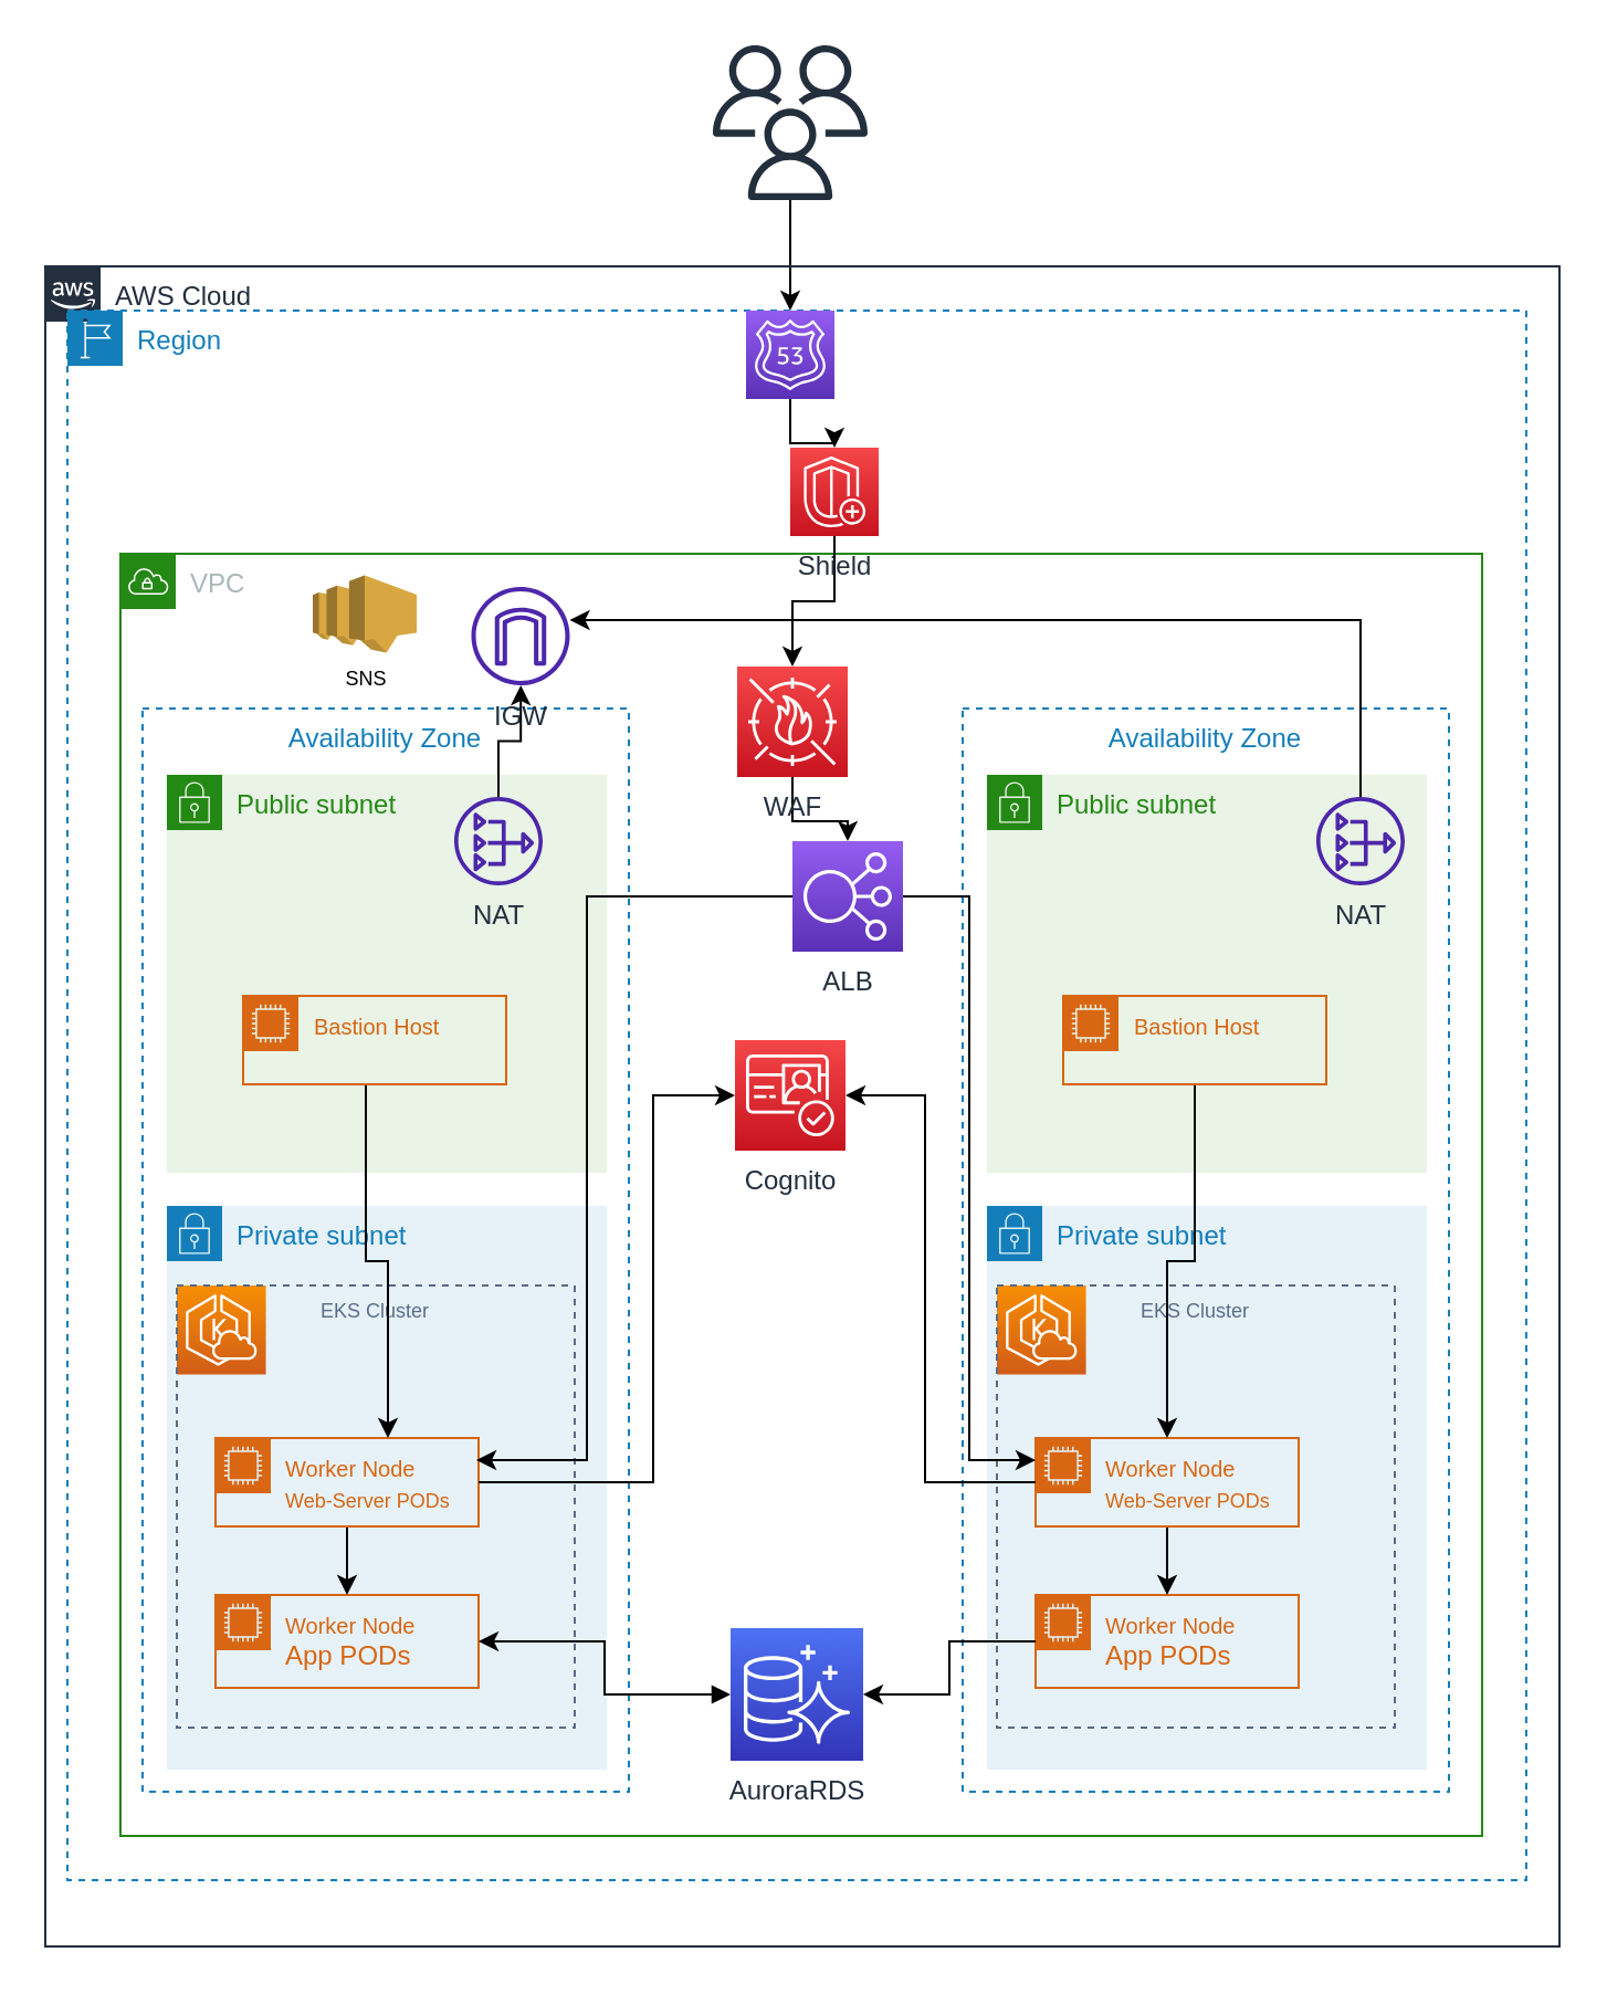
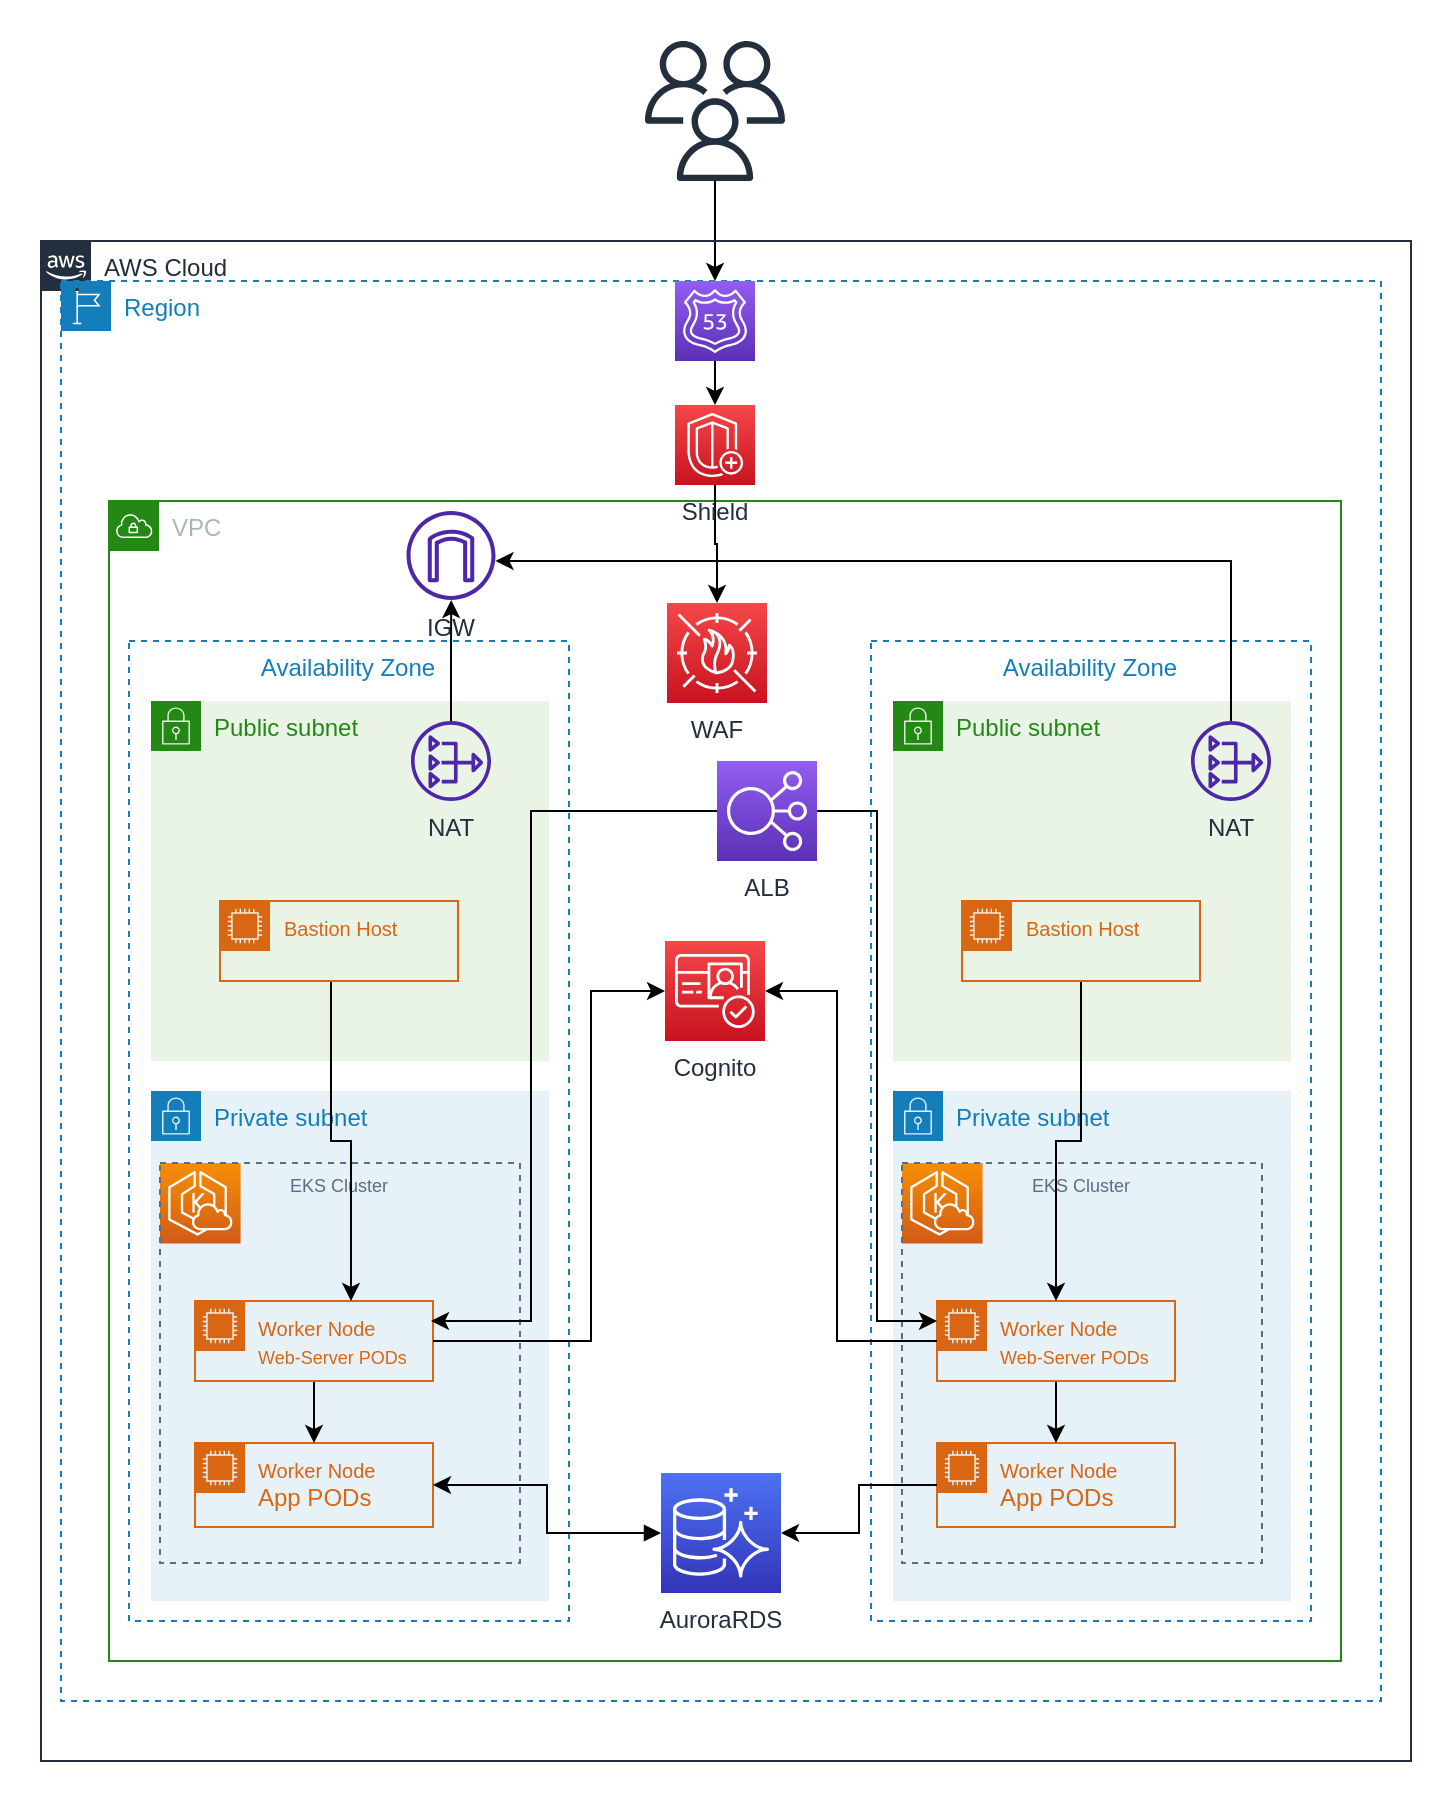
- <mxCell id="49" value="Shield" style="sketch=0;points=[[0,0,0],[0.25,0,0],[0.5,0,0],[0.75,0,0],[1,0,0],[0,1,0],[0.25,1,0],[0.5,1,0],[0.75,1,0],[1,1,0],[0,0.25,0],[0,0.5,0],[0,0.75,0],[1,0.25,0],[1,0.5,0],[1,0.75,0]];outlineConnect=0;fontColor=#232F3E;gradientColor=#F54749;gradientDirection=north;fillColor=#C7131F;strokeColor=#ffffff;dashed=0;verticalLabelPosition=bottom;verticalAlign=top;align=center;html=1;fontSize=12;fontStyle=0;aspect=fixed;shape=mxgraph.aws4.resourceIcon;resIcon=mxgraph.aws4.shield;" parent="5" vertex="1"><mxGeometry x="327" y="62" width="40" height="40" as="geometry" /></mxCell>
+ <mxCell id="49" value="Shield" style="sketch=0;points=[[0,0,0],[0.25,0,0],[0.5,0,0],[0.75,0,0],[1,0,0],[0,1,0],[0.25,1,0],[0.5,1,0],[0.75,1,0],[1,1,0],[0,0.25,0],[0,0.5,0],[0,0.75,0],[1,0.25,0],[1,0.5,0],[1,0.75,0]];outlineConnect=0;fontColor=#232F3E;gradientColor=#F54749;gradientDirection=north;fillColor=#C7131F;strokeColor=#ffffff;dashed=0;verticalLabelPosition=bottom;verticalAlign=top;align=center;html=1;fontSize=12;fontStyle=0;aspect=fixed;shape=mxgraph.aws4.resourceIcon;resIcon=mxgraph.aws4.shield;" parent="5" vertex="1"><mxGeometry x="307" y="62" width="40" height="40" as="geometry" /></mxCell>
- <mxCell id="27" value="SNS" style="outlineConnect=0;dashed=0;verticalLabelPosition=bottom;verticalAlign=top;align=center;html=1;shape=mxgraph.aws3.sns;fillColor=#D9A741;gradientColor=none;fontSize=9;" parent="6" vertex="1"><mxGeometry x="87" y="9.75" width="47" height="35" as="geometry" /></mxCell>
- <mxCell id="16" value="IGW" style="sketch=0;outlineConnect=0;fontColor=#232F3E;gradientColor=none;fillColor=#4D27AA;strokeColor=none;dashed=0;verticalLabelPosition=bottom;verticalAlign=top;align=center;html=1;fontSize=12;fontStyle=0;aspect=fixed;pointerEvents=1;shape=mxgraph.aws4.internet_gateway;" parent="6" vertex="1"><mxGeometry x="158.75" y="15" width="44.5" height="44.5" as="geometry" /></mxCell>
+ <mxCell id="16" value="IGW" style="sketch=0;outlineConnect=0;fontColor=#232F3E;gradientColor=none;fillColor=#4D27AA;strokeColor=none;dashed=0;verticalLabelPosition=bottom;verticalAlign=top;align=center;html=1;fontSize=12;fontStyle=0;aspect=fixed;pointerEvents=1;shape=mxgraph.aws4.internet_gateway;" parent="6" vertex="1"><mxGeometry x="148.75" y="5" width="44.5" height="44.5" as="geometry" /></mxCell>
- <mxCell id="18" style="edgeStyle=orthogonalEdgeStyle;rounded=0;orthogonalLoop=1;jettySize=auto;html=1;" edge="1" parent="6" source="19" target="25"><mxGeometry relative="1" as="geometry" /></mxCell>
